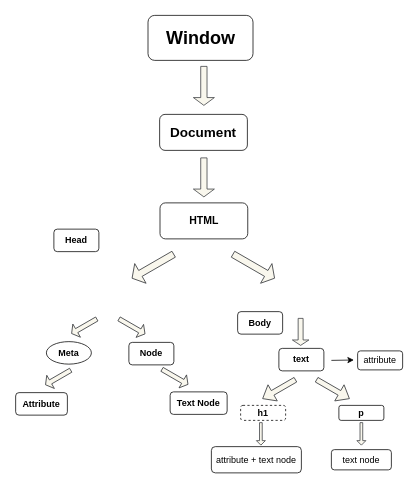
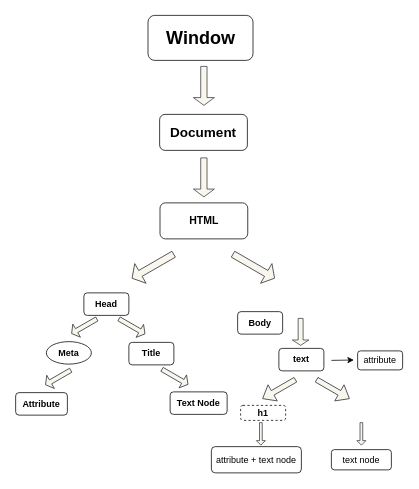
- <mxCell id="7" value="&lt;h4&gt;Head&lt;/h4&gt;" style="rounded=1;whiteSpace=wrap;html=1;" vertex="1" parent="1"><mxGeometry x="71" y="305" width="60" height="30" as="geometry" /></mxCell>
+ <mxCell id="7" value="&lt;h4&gt;Head&lt;/h4&gt;" style="rounded=1;whiteSpace=wrap;html=1;" vertex="1" parent="1"><mxGeometry x="111" y="390" width="60" height="30" as="geometry" /></mxCell>
- <mxCell id="14" value="&lt;h4&gt;Node&lt;/h4&gt;" style="rounded=1;whiteSpace=wrap;html=1;" vertex="1" parent="1"><mxGeometry x="171" y="456" width="60" height="30" as="geometry" /></mxCell>
+ <mxCell id="14" value="&lt;h4&gt;Title&lt;/h4&gt;" style="rounded=1;whiteSpace=wrap;html=1;" vertex="1" parent="1"><mxGeometry x="171" y="456" width="60" height="30" as="geometry" /></mxCell>
- <mxCell id="24" value="&lt;h4&gt;p&lt;/h4&gt;" style="rounded=1;whiteSpace=wrap;html=1;" vertex="1" parent="1"><mxGeometry x="451" y="540" width="60" height="20" as="geometry" /></mxCell>
